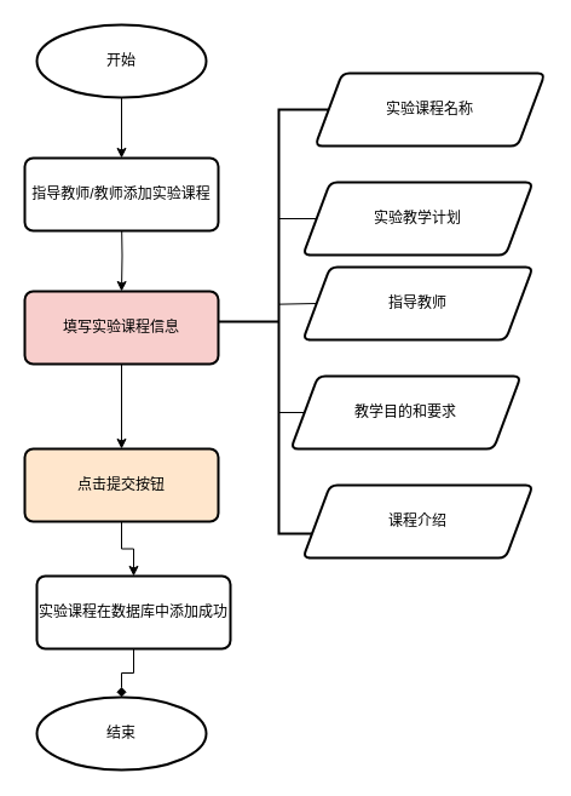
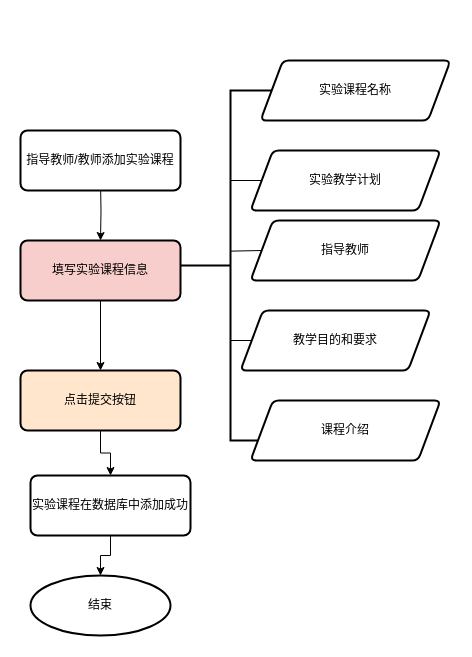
- <mxCell id="20" value="开始" style="strokeWidth=2;html=1;shape=mxgraph.flowchart.start_1;whiteSpace=wrap;" vertex="1" parent="1"><mxGeometry x="30" y="20" width="140" height="60" as="geometry" /></mxCell>
- <mxCell id="19" value="" style="edgeStyle=orthogonalEdgeStyle;rounded=0;orthogonalLoop=1;jettySize=auto;html=1;" edge="1" parent="1" source="20" target="18"><mxGeometry relative="1" as="geometry" /></mxCell>
- <mxCell id="16" value="" style="edgeStyle=orthogonalEdgeStyle;rounded=0;orthogonalLoop=1;jettySize=auto;html=1;endArrow=diamond;" edge="1" parent="1" source="17" target="21"><mxGeometry relative="1" as="geometry" /></mxCell>
+ <mxCell id="16" value="" style="edgeStyle=orthogonalEdgeStyle;rounded=0;orthogonalLoop=1;jettySize=auto;html=1;" edge="1" parent="1" source="17" target="21"><mxGeometry relative="1" as="geometry" /></mxCell>
